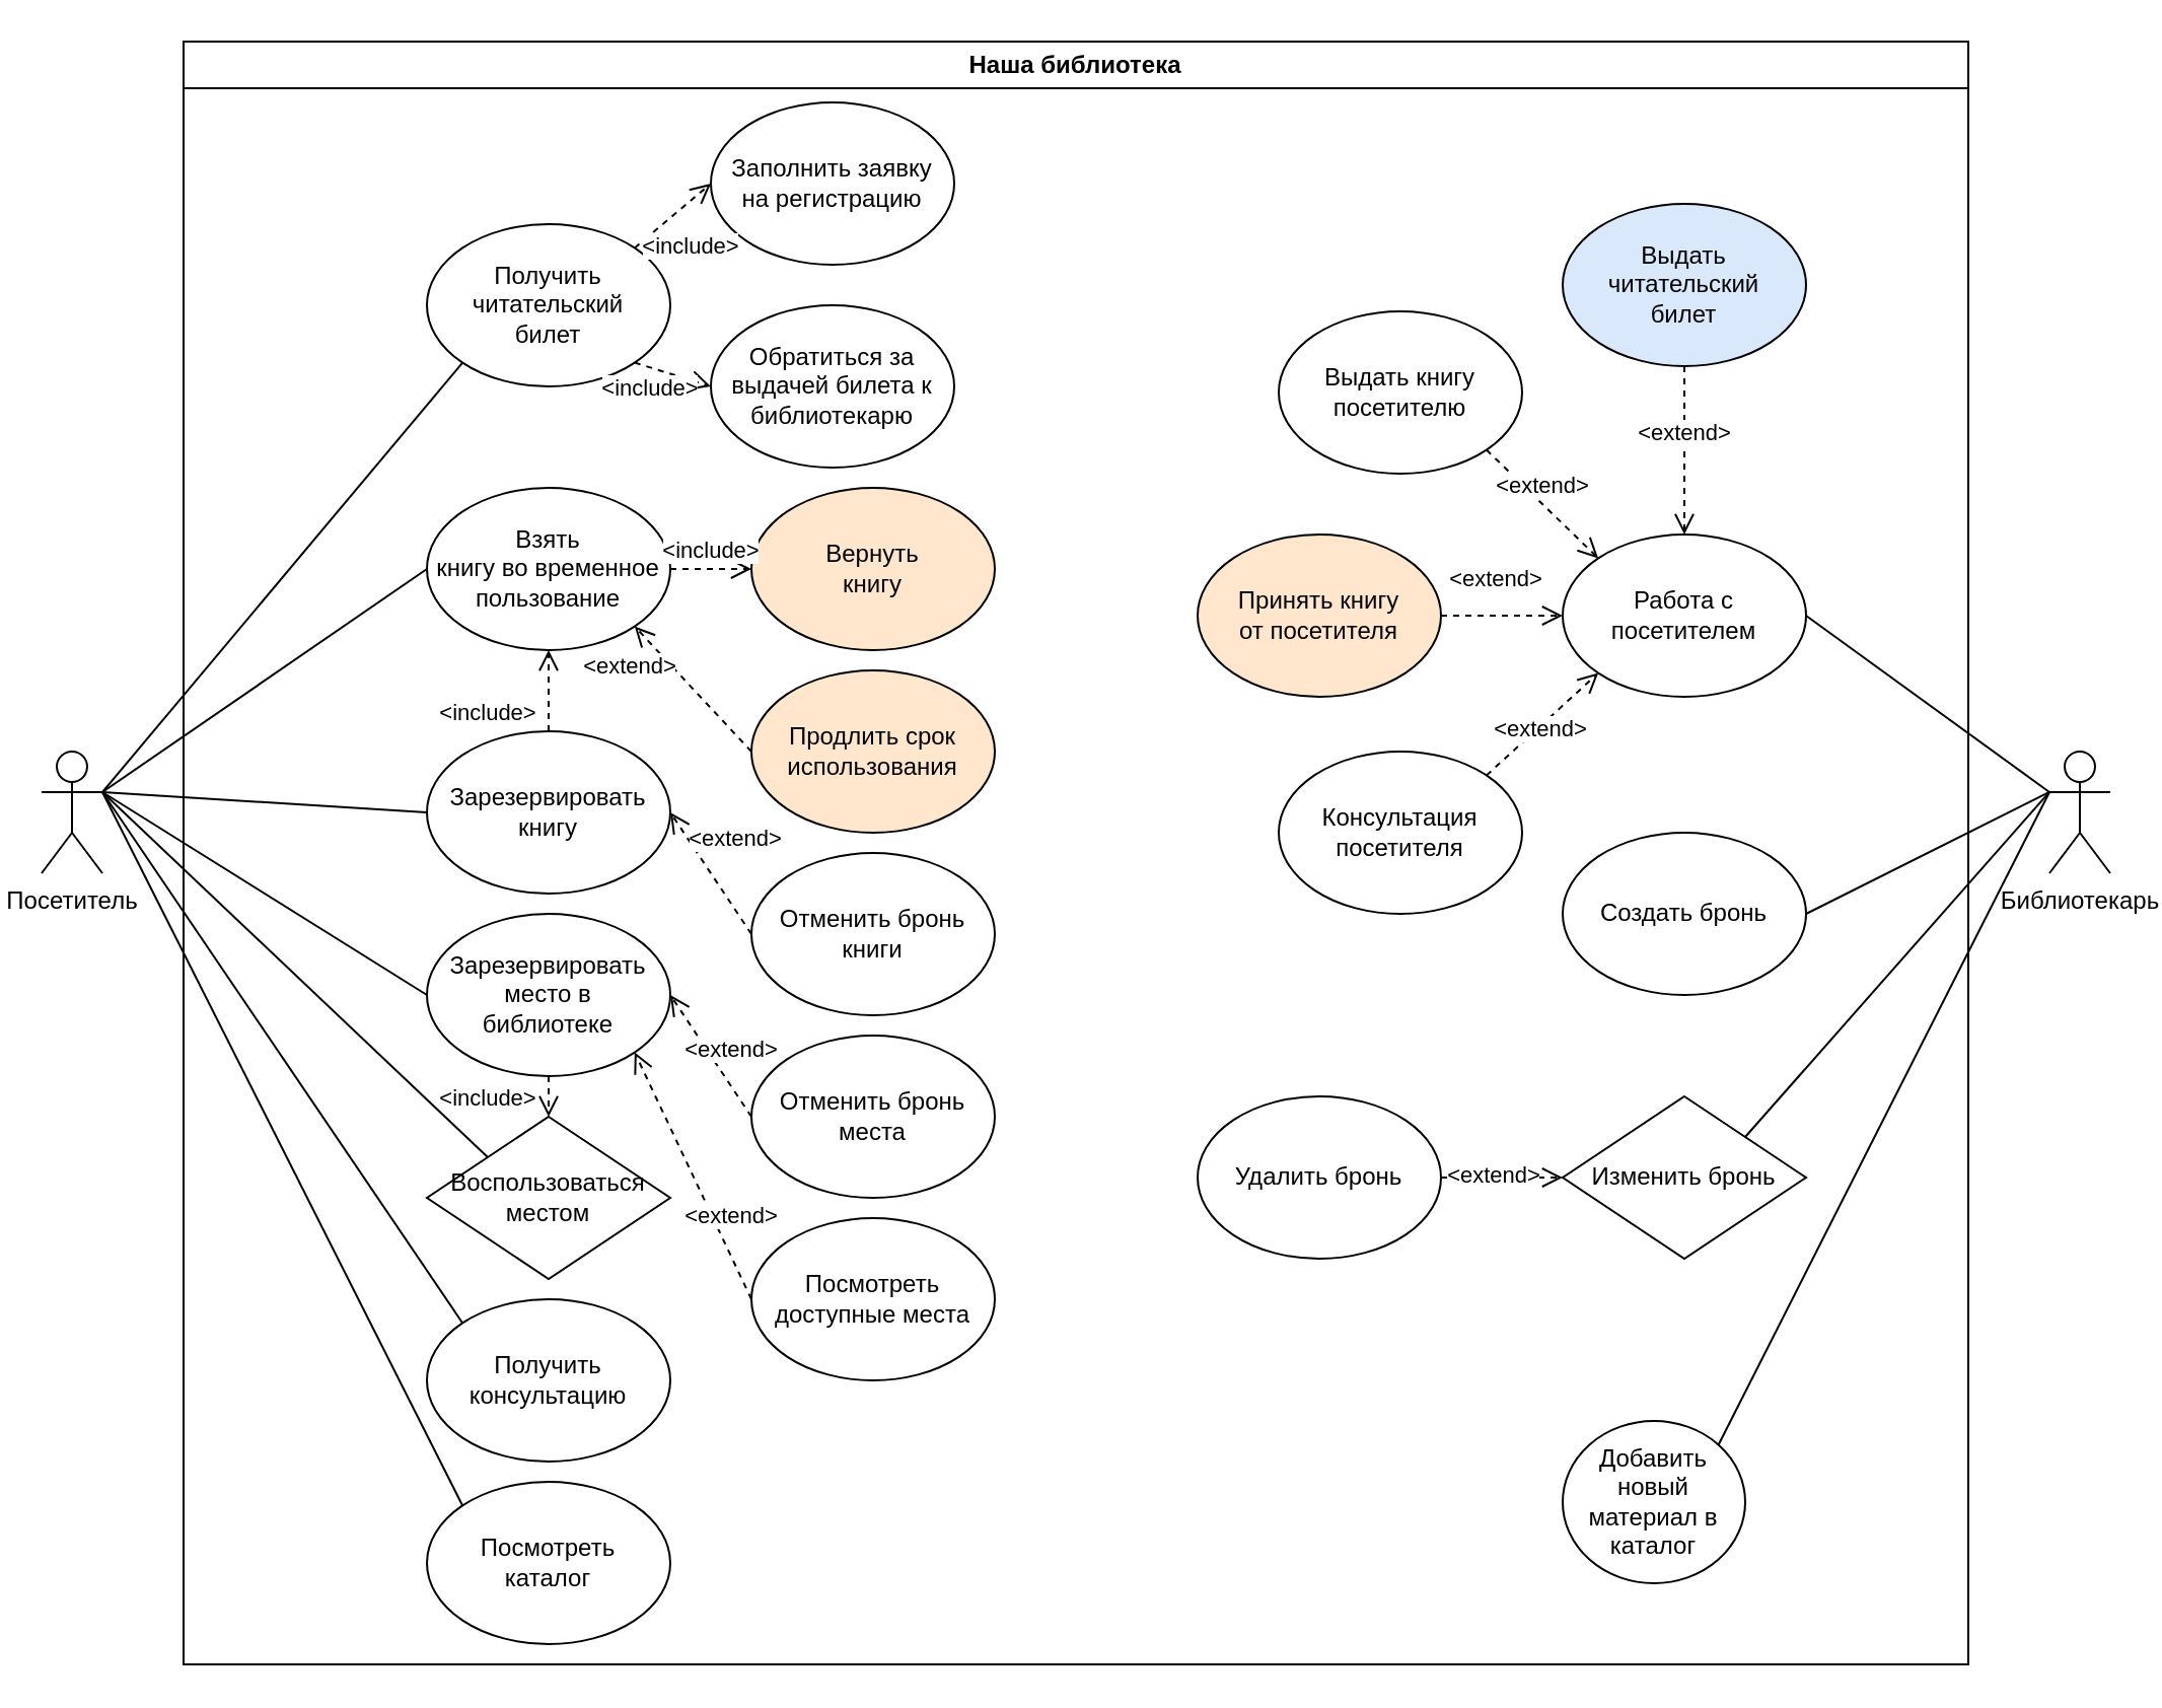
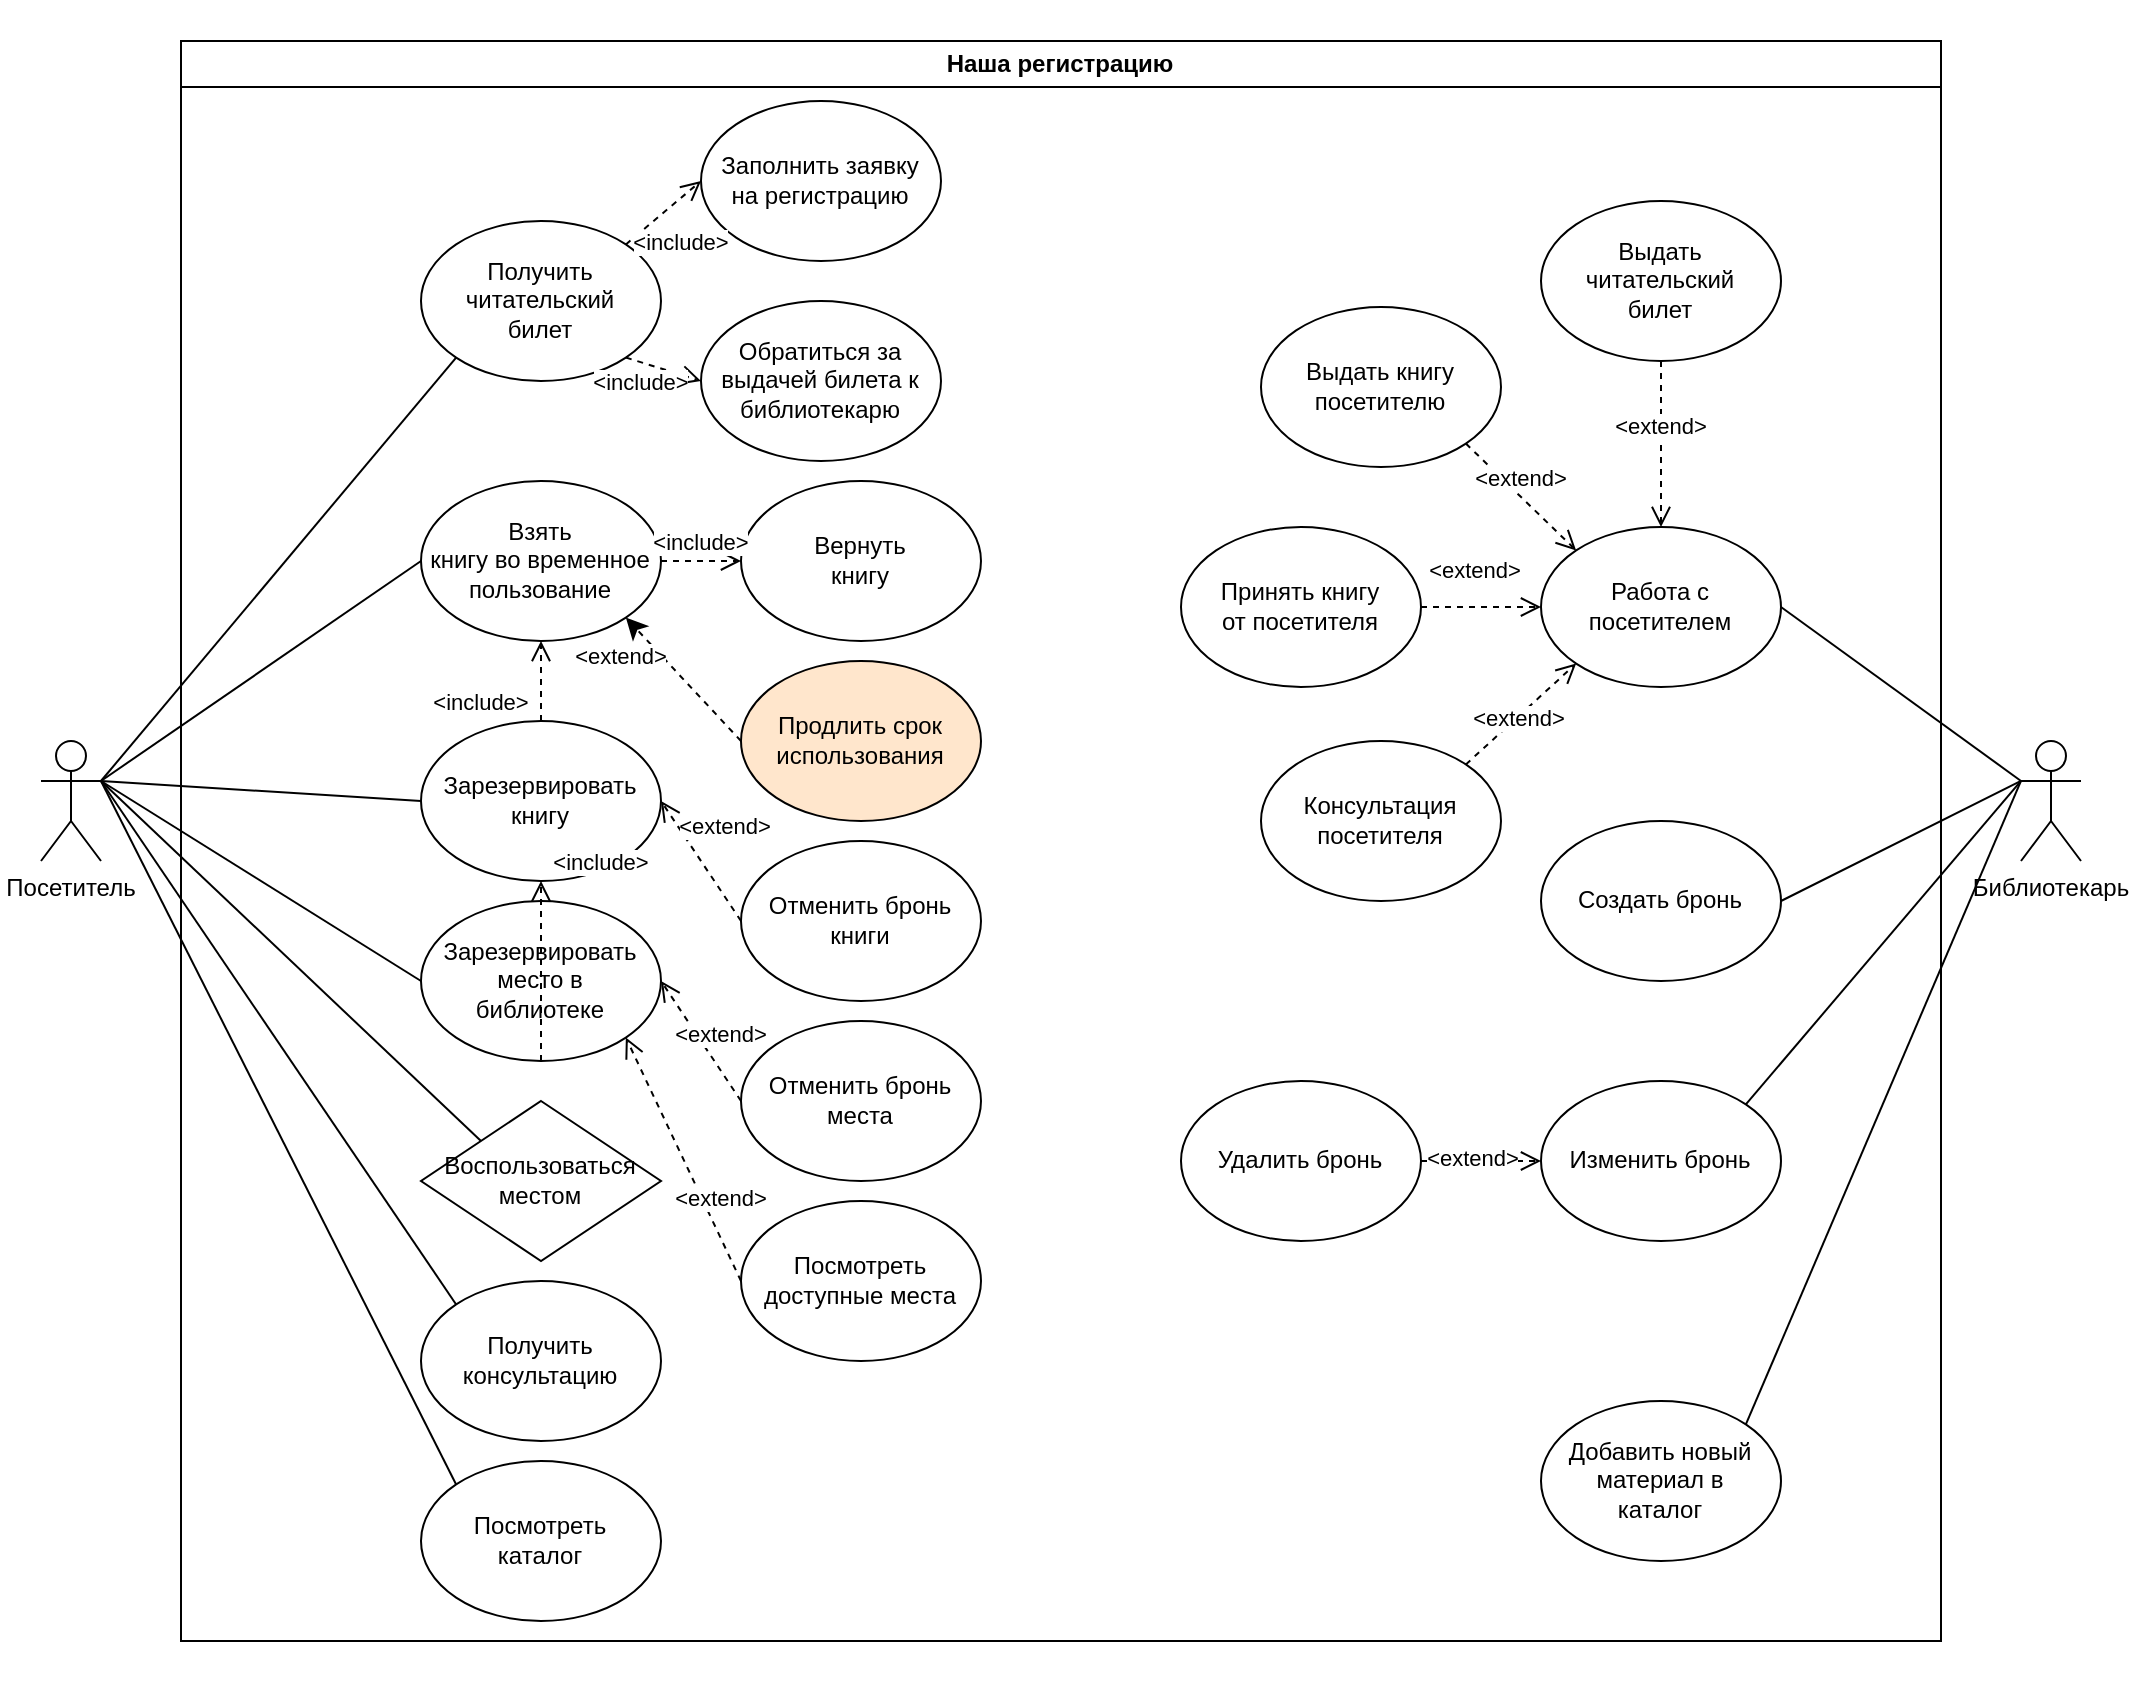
- <mxCell id="2" value="Наша библиотека" style="swimlane;whiteSpace=wrap;html=1;" parent="1" vertex="1"><mxGeometry x="90" y="20" width="880" height="800" as="geometry" /></mxCell>
+ <mxCell id="2" value="Наша регистрацию" style="swimlane;whiteSpace=wrap;html=1;" parent="1" vertex="1"><mxGeometry x="90" y="20" width="880" height="800" as="geometry" /></mxCell>
- <mxCell id="23" value="Выдать&lt;div&gt;читательский&lt;/div&gt;&lt;div&gt;билет&lt;/div&gt;" style="ellipse;whiteSpace=wrap;html=1;fillColor=#dae8fc;" parent="2" vertex="1"><mxGeometry x="680" y="80" width="120" height="80" as="geometry" /></mxCell>
+ <mxCell id="23" value="Выдать&lt;div&gt;читательский&lt;/div&gt;&lt;div&gt;билет&lt;/div&gt;" style="ellipse;whiteSpace=wrap;html=1;" parent="2" vertex="1"><mxGeometry x="680" y="80" width="120" height="80" as="geometry" /></mxCell>
- <mxCell id="6" value="Вернуть&lt;div&gt;книгу&lt;/div&gt;" style="ellipse;whiteSpace=wrap;html=1;fillColor=#ffe6cc;" parent="2" vertex="1"><mxGeometry x="280" y="220" width="120" height="80" as="geometry" /></mxCell>
+ <mxCell id="6" value="Вернуть&lt;div&gt;книгу&lt;/div&gt;" style="ellipse;whiteSpace=wrap;html=1;" parent="2" vertex="1"><mxGeometry x="280" y="220" width="120" height="80" as="geometry" /></mxCell>
- <mxCell id="27" value="Принять книгу&lt;div&gt;от посетителя&lt;/div&gt;" style="ellipse;whiteSpace=wrap;html=1;fillColor=#ffe6cc;" parent="2" vertex="1"><mxGeometry x="500" y="243" width="120" height="80" as="geometry" /></mxCell>
+ <mxCell id="27" value="Принять книгу&lt;div&gt;от посетителя&lt;/div&gt;" style="ellipse;whiteSpace=wrap;html=1;" parent="2" vertex="1"><mxGeometry x="500" y="243" width="120" height="80" as="geometry" /></mxCell>
- <mxCell id="18" value="&amp;lt;extend&amp;gt;" style="html=1;verticalAlign=bottom;endArrow=open;dashed=1;endSize=8;curved=0;rounded=0;exitX=0;exitY=0.5;exitDx=0;exitDy=0;entryX=1;entryY=1;entryDx=0;entryDy=0;" parent="2" source="8" target="4" edge="1"><mxGeometry x="0.545" y="21" relative="1" as="geometry"><mxPoint x="350" y="320" as="sourcePoint" /><mxPoint x="270" y="320" as="targetPoint" /><mxPoint as="offset" /></mxGeometry></mxCell>
+ <mxCell id="18" value="&amp;lt;extend&amp;gt;" style="html=1;verticalAlign=bottom;endArrow=classic;dashed=1;endSize=8;curved=0;rounded=0;exitX=0;exitY=0.5;exitDx=0;exitDy=0;entryX=1;entryY=1;entryDx=0;entryDy=0;" parent="2" source="8" target="4" edge="1"><mxGeometry x="0.545" y="21" relative="1" as="geometry"><mxPoint x="350" y="320" as="sourcePoint" /><mxPoint x="270" y="320" as="targetPoint" /><mxPoint as="offset" /></mxGeometry></mxCell>
- <mxCell id="36" value="&amp;lt;include&amp;gt;" style="html=1;verticalAlign=bottom;endArrow=open;dashed=1;endSize=8;curved=0;rounded=0;exitX=0.5;exitY=1;exitDx=0;exitDy=0;entryX=0.5;entryY=0;entryDx=0;entryDy=0;" parent="2" source="5" target="35" edge="1"><mxGeometry x="1" y="-30" relative="1" as="geometry"><mxPoint x="190" y="360" as="sourcePoint" /><mxPoint x="250" y="510.312" as="targetPoint" /><mxPoint as="offset" /></mxGeometry></mxCell>
+ <mxCell id="36" value="&amp;lt;include&amp;gt;" style="html=1;verticalAlign=bottom;endArrow=open;dashed=1;endSize=8;curved=0;rounded=0;exitX=0.5;exitY=1;exitDx=0;exitDy=0;" parent="2" source="5" target="7" edge="1"><mxGeometry x="1" y="-30" relative="1" as="geometry"><mxPoint x="190" y="360" as="sourcePoint" /><mxPoint x="250" y="510.312" as="targetPoint" /><mxPoint as="offset" /></mxGeometry></mxCell>
- <mxCell id="37" value="Изменить бронь" style="rhombus;whiteSpace=wrap;html=1;" parent="2" vertex="1"><mxGeometry x="680" y="520" width="120" height="80" as="geometry" /></mxCell>
+ <mxCell id="37" value="Изменить бронь" style="ellipse;whiteSpace=wrap;html=1;" parent="2" vertex="1"><mxGeometry x="680" y="520" width="120" height="80" as="geometry" /></mxCell>
- <mxCell id="24" value="Добавить новый&lt;div&gt;материал в&lt;/div&gt;&lt;div&gt;каталог&lt;/div&gt;" style="ellipse;whiteSpace=wrap;html=1;" parent="2" vertex="1"><mxGeometry x="680" y="680" width="90" height="80" as="geometry" /></mxCell>
+ <mxCell id="24" value="Добавить новый&lt;div&gt;материал в&lt;/div&gt;&lt;div&gt;каталог&lt;/div&gt;" style="ellipse;whiteSpace=wrap;html=1;" parent="2" vertex="1"><mxGeometry x="680" y="680" width="120" height="80" as="geometry" /></mxCell>
